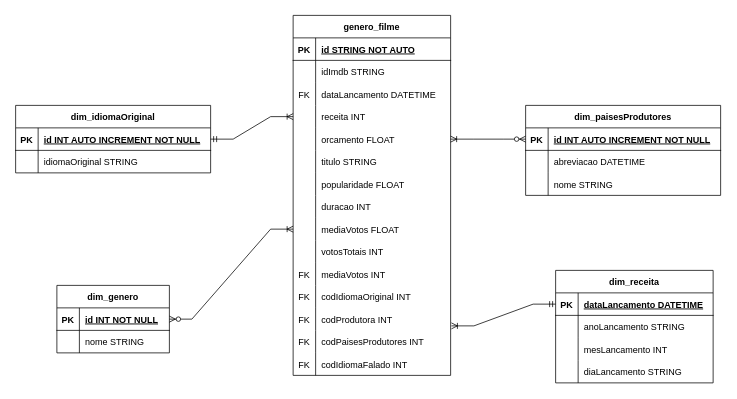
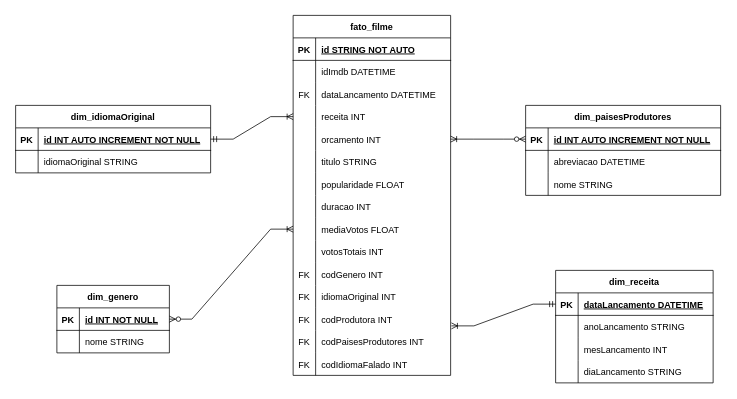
- <mxCell id="39" value="genero_filme" style="shape=table;startSize=30;container=1;collapsible=1;childLayout=tableLayout;fixedRows=1;rowLines=0;fontStyle=1;align=center;resizeLast=1;" parent="1" vertex="1"><mxGeometry x="390" y="20" width="210" height="480" as="geometry" /></mxCell>
+ <mxCell id="39" value="fato_filme" style="shape=table;startSize=30;container=1;collapsible=1;childLayout=tableLayout;fixedRows=1;rowLines=0;fontStyle=1;align=center;resizeLast=1;" parent="1" vertex="1"><mxGeometry x="390" y="20" width="210" height="480" as="geometry" /></mxCell>
- <mxCell id="45" value="idImdb STRING" style="shape=partialRectangle;overflow=hidden;connectable=0;fillColor=none;align=left;strokeColor=inherit;top=0;left=0;bottom=0;right=0;spacingLeft=6;" parent="43" vertex="1"><mxGeometry x="30" width="180" height="30" as="geometry"><mxRectangle width="180" height="30" as="alternateBounds" /></mxGeometry></mxCell>
+ <mxCell id="45" value="idImdb DATETIME" style="shape=partialRectangle;overflow=hidden;connectable=0;fillColor=none;align=left;strokeColor=inherit;top=0;left=0;bottom=0;right=0;spacingLeft=6;" parent="43" vertex="1"><mxGeometry x="30" width="180" height="30" as="geometry"><mxRectangle width="180" height="30" as="alternateBounds" /></mxGeometry></mxCell>
- <mxCell id="54" value="orcamento FLOAT" style="shape=partialRectangle;overflow=hidden;connectable=0;fillColor=none;align=left;strokeColor=inherit;top=0;left=0;bottom=0;right=0;spacingLeft=6;" parent="52" vertex="1"><mxGeometry x="30" width="180" height="30" as="geometry"><mxRectangle width="180" height="30" as="alternateBounds" /></mxGeometry></mxCell>
+ <mxCell id="54" value="orcamento INT" style="shape=partialRectangle;overflow=hidden;connectable=0;fillColor=none;align=left;strokeColor=inherit;top=0;left=0;bottom=0;right=0;spacingLeft=6;" parent="52" vertex="1"><mxGeometry x="30" width="180" height="30" as="geometry"><mxRectangle width="180" height="30" as="alternateBounds" /></mxGeometry></mxCell>
- <mxCell id="72" value="mediaVotos INT" style="shape=partialRectangle;overflow=hidden;connectable=0;fillColor=none;align=left;strokeColor=inherit;top=0;left=0;bottom=0;right=0;spacingLeft=6;" parent="70" vertex="1"><mxGeometry x="30" width="180" height="30" as="geometry"><mxRectangle width="180" height="30" as="alternateBounds" /></mxGeometry></mxCell>
+ <mxCell id="72" value="codGenero INT" style="shape=partialRectangle;overflow=hidden;connectable=0;fillColor=none;align=left;strokeColor=inherit;top=0;left=0;bottom=0;right=0;spacingLeft=6;" parent="70" vertex="1"><mxGeometry x="30" width="180" height="30" as="geometry"><mxRectangle width="180" height="30" as="alternateBounds" /></mxGeometry></mxCell>
- <mxCell id="75" value="codIdiomaOriginal INT" style="shape=partialRectangle;overflow=hidden;connectable=0;fillColor=none;align=left;strokeColor=inherit;top=0;left=0;bottom=0;right=0;spacingLeft=6;" parent="73" vertex="1"><mxGeometry x="30" width="180" height="30" as="geometry"><mxRectangle width="180" height="30" as="alternateBounds" /></mxGeometry></mxCell>
+ <mxCell id="75" value="idiomaOriginal INT" style="shape=partialRectangle;overflow=hidden;connectable=0;fillColor=none;align=left;strokeColor=inherit;top=0;left=0;bottom=0;right=0;spacingLeft=6;" parent="73" vertex="1"><mxGeometry x="30" width="180" height="30" as="geometry"><mxRectangle width="180" height="30" as="alternateBounds" /></mxGeometry></mxCell>
